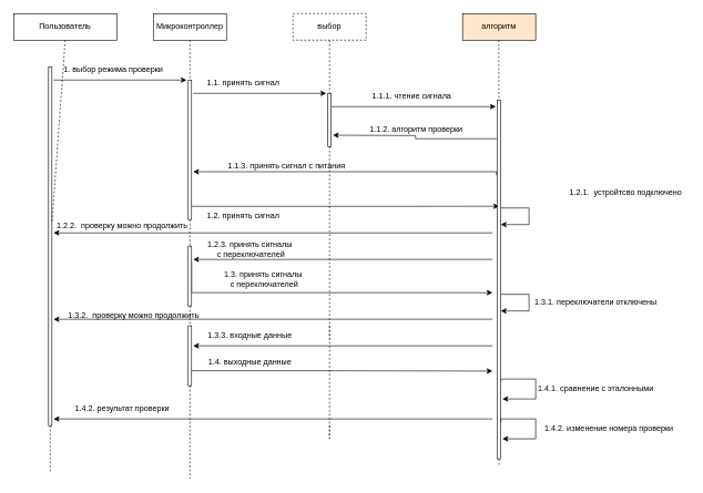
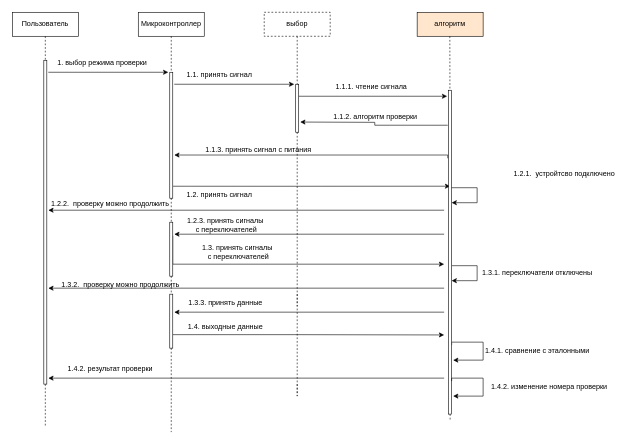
- <mxCell id="3" value="Пользователь" style="rounded=0;whiteSpace=wrap;html=1;" parent="1" vertex="1"><mxGeometry x="20" y="20" width="155" height="40" as="geometry" /></mxCell>
+ <mxCell id="3" value="Пользователь" style="rounded=0;whiteSpace=wrap;html=1;" parent="1" vertex="1"><mxGeometry x="20" y="20" width="110" height="40" as="geometry" /></mxCell>
- <mxCell id="45" value="1.3.3. входные данные" style="text;html=1;align=center;verticalAlign=middle;resizable=0;points=[];autosize=1;strokeColor=none;fillColor=none;" parent="1" vertex="1"><mxGeometry x="300" y="490" width="150" height="30" as="geometry" /></mxCell>
+ <mxCell id="45" value="1.3.3. принять данные" style="text;html=1;align=center;verticalAlign=middle;resizable=0;points=[];autosize=1;strokeColor=none;fillColor=none;" parent="1" vertex="1"><mxGeometry x="300" y="490" width="150" height="30" as="geometry" /></mxCell>
